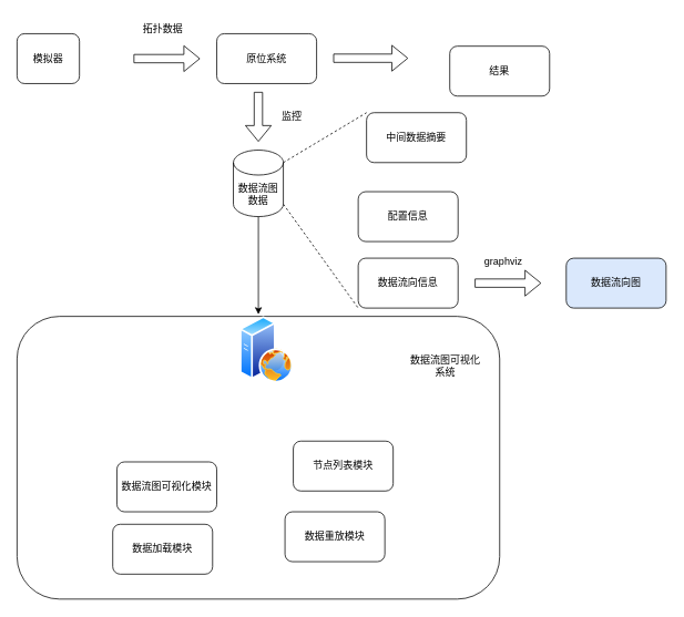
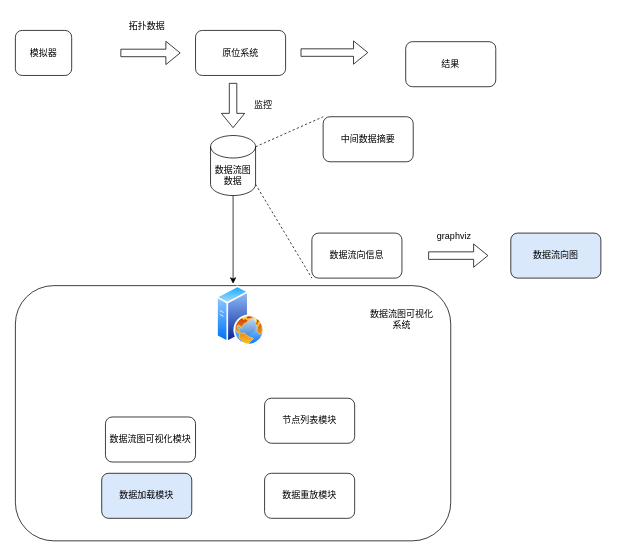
- <mxCell id="13" value="中间数据摘要" style="rounded=1;whiteSpace=wrap;html=1;" vertex="1" parent="1"><mxGeometry x="440" y="135" width="120" height="60" as="geometry" /></mxCell>
+ <mxCell id="13" value="中间数据摘要" style="rounded=1;whiteSpace=wrap;html=1;" vertex="1" parent="1"><mxGeometry x="430" y="155" width="120" height="60" as="geometry" /></mxCell>
- <mxCell id="14" value="配置信息" style="rounded=1;whiteSpace=wrap;html=1;" vertex="1" parent="1"><mxGeometry x="430" y="230" width="120" height="60" as="geometry" /></mxCell>
- <mxCell id="15" value="数据流向信息" style="rounded=1;whiteSpace=wrap;html=1;" vertex="1" parent="1"><mxGeometry x="430" y="310" width="120" height="60" as="geometry" /></mxCell>
+ <mxCell id="15" value="数据流向信息" style="rounded=1;whiteSpace=wrap;html=1;" vertex="1" parent="1"><mxGeometry x="415" y="310" width="120" height="60" as="geometry" /></mxCell>
- <mxCell id="26" value="数据流图可视化系统" style="text;html=1;strokeColor=none;fillColor=none;align=center;verticalAlign=middle;whiteSpace=wrap;rounded=0;" vertex="1" parent="1"><mxGeometry x="490" y="425" width="90" height="30" as="geometry" /></mxCell>
+ <mxCell id="26" value="数据流图可视化系统" style="text;html=1;strokeColor=none;fillColor=none;align=center;verticalAlign=middle;whiteSpace=wrap;rounded=0;" vertex="1" parent="1"><mxGeometry x="490" y="410" width="90" height="30" as="geometry" /></mxCell>
- <mxCell id="25" value="数据重放模块" style="rounded=1;whiteSpace=wrap;html=1;" vertex="1" parent="1"><mxGeometry x="342" y="615" width="120" height="60" as="geometry" /></mxCell>
+ <mxCell id="25" value="数据重放模块" style="rounded=1;whiteSpace=wrap;html=1;" vertex="1" parent="1"><mxGeometry x="352" y="630" width="120" height="60" as="geometry" /></mxCell>
- <mxCell id="24" value="数据加载模块" style="rounded=1;whiteSpace=wrap;html=1;" vertex="1" parent="1"><mxGeometry x="135" y="630" width="120" height="60" as="geometry" /></mxCell>
+ <mxCell id="24" value="数据加载模块" style="rounded=1;whiteSpace=wrap;html=1;fillColor=#dae8fc;" vertex="1" parent="1"><mxGeometry x="135" y="630" width="120" height="60" as="geometry" /></mxCell>
